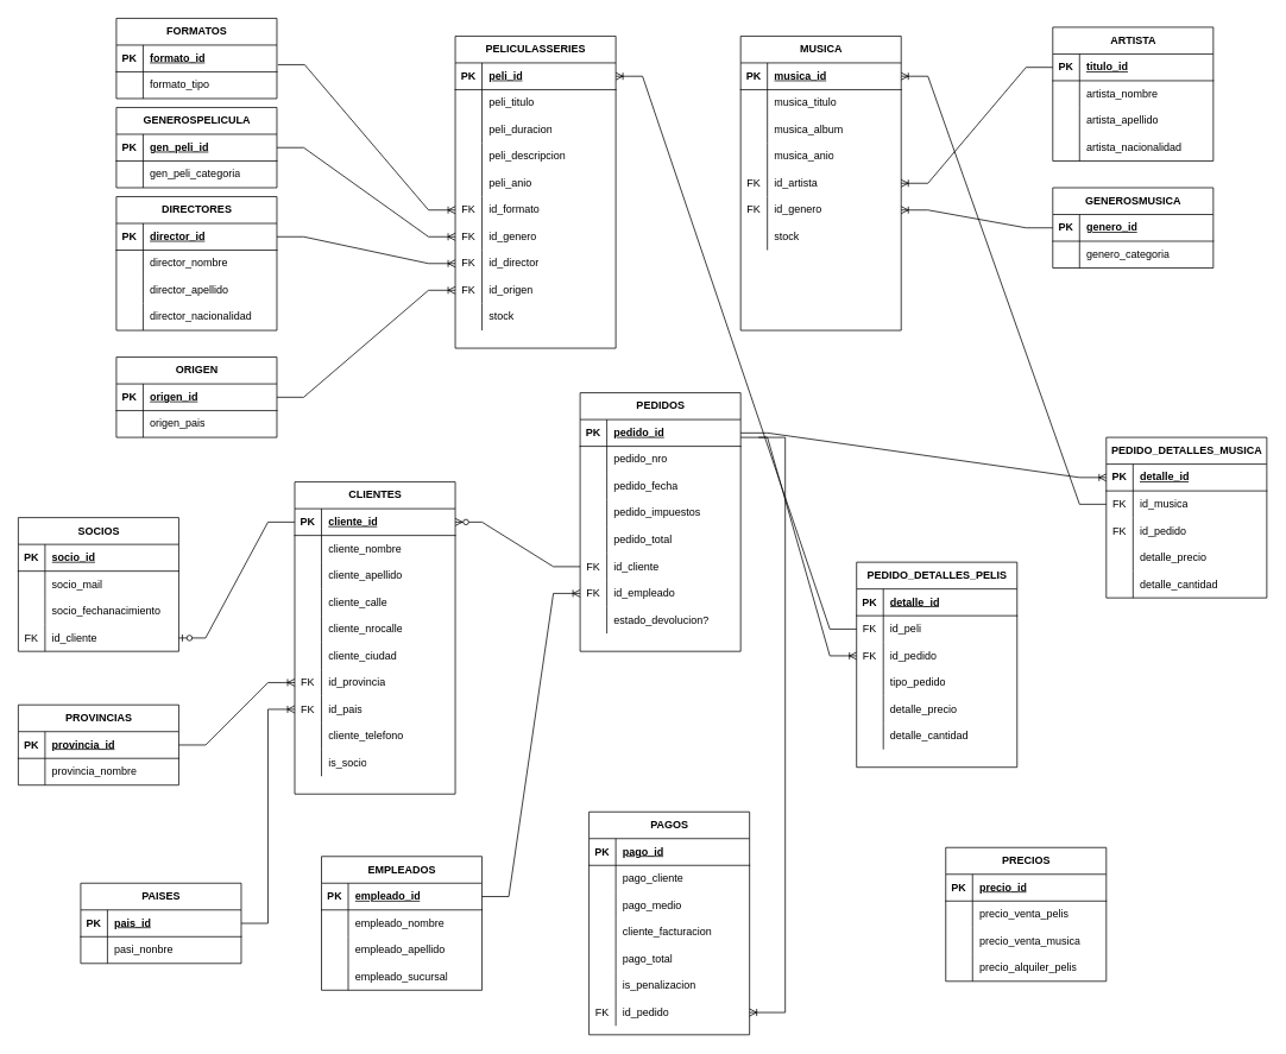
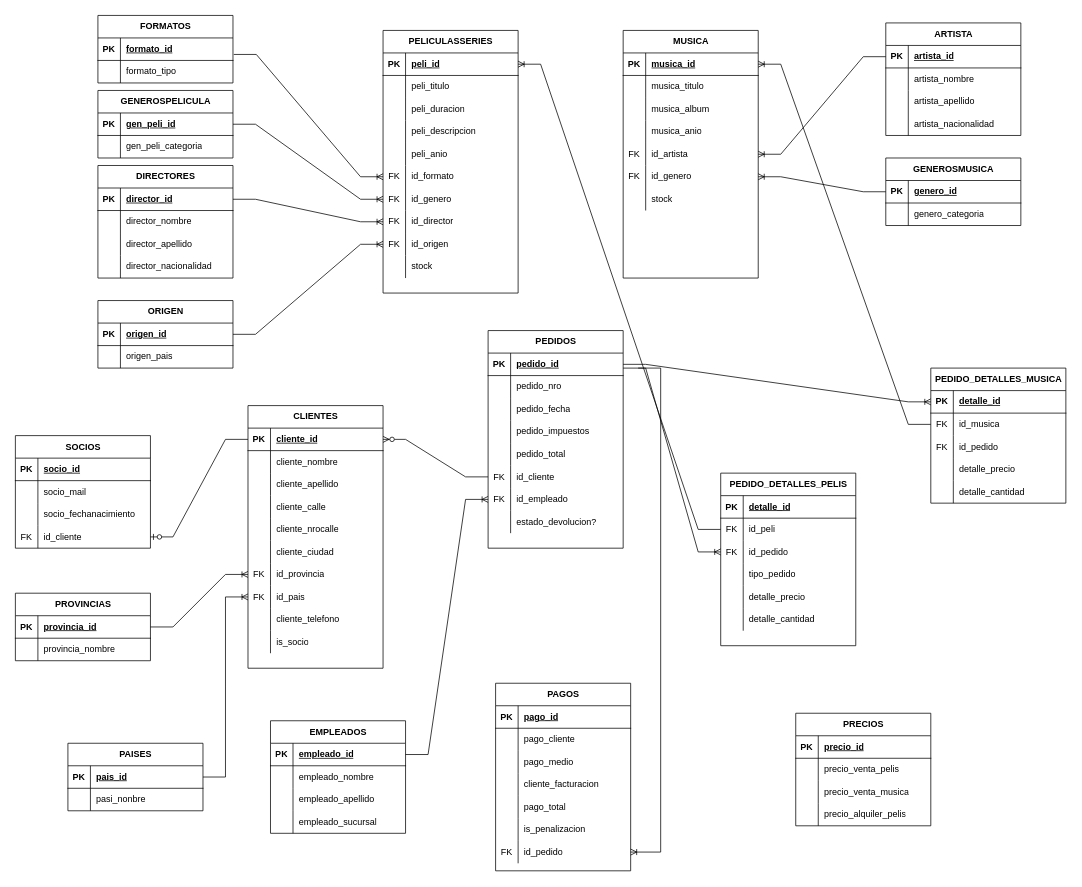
- <mxCell id="54" value="titulo_id" style="shape=partialRectangle;connectable=0;fillColor=none;top=0;left=0;bottom=0;right=0;align=left;spacingLeft=6;fontStyle=5;overflow=hidden;whiteSpace=wrap;html=1;" vertex="1" parent="52"><mxGeometry x="30" width="150" height="30" as="geometry"><mxRectangle width="150" height="30" as="alternateBounds" /></mxGeometry></mxCell>
+ <mxCell id="54" value="artista_id" style="shape=partialRectangle;connectable=0;fillColor=none;top=0;left=0;bottom=0;right=0;align=left;spacingLeft=6;fontStyle=5;overflow=hidden;whiteSpace=wrap;html=1;" vertex="1" parent="52"><mxGeometry x="30" width="150" height="30" as="geometry"><mxRectangle width="150" height="30" as="alternateBounds" /></mxGeometry></mxCell>
